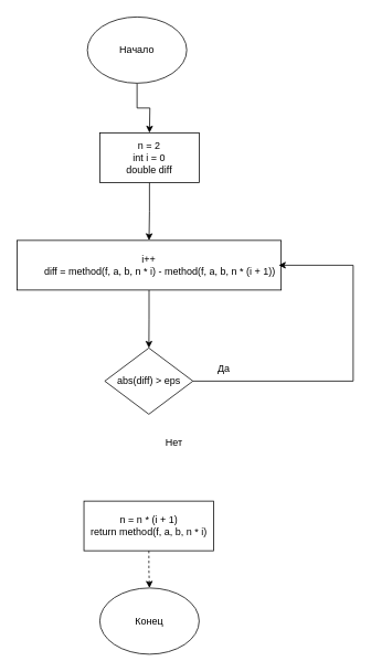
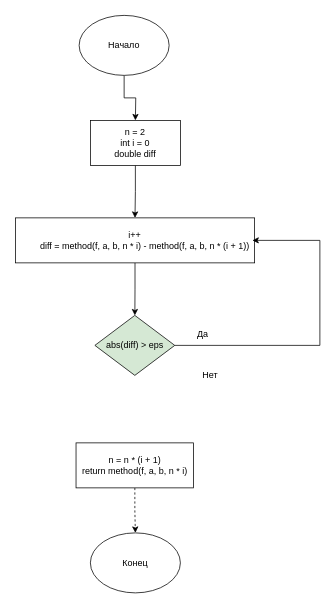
- <mxCell id="7" value="abs(diff) &amp;gt; eps" style="rhombus;whiteSpace=wrap;html=1;rounded=0;" parent="1" vertex="1"><mxGeometry x="126" y="420" width="106.5" height="80" as="geometry" /></mxCell>
+ <mxCell id="7" value="abs(diff) &amp;gt; eps" style="rhombus;whiteSpace=wrap;html=1;rounded=0;fillColor=#d5e8d4;" parent="1" vertex="1"><mxGeometry x="126" y="420" width="106.5" height="80" as="geometry" /></mxCell>
- <mxCell id="11" value="Нет" style="text;html=1;strokeColor=none;fillColor=none;align=center;verticalAlign=middle;whiteSpace=wrap;rounded=0;" parent="1" vertex="1"><mxGeometry x="180" y="520" width="60" height="30" as="geometry" /></mxCell>
+ <mxCell id="11" value="Нет" style="text;html=1;strokeColor=none;fillColor=none;align=center;verticalAlign=middle;whiteSpace=wrap;rounded=0;" parent="1" vertex="1"><mxGeometry x="250" y="485" width="60" height="30" as="geometry" /></mxCell>
- <mxCell id="10" value="n = n * (i + 1)&lt;br&gt;return method(f, a, b, n * i)" style="whiteSpace=wrap;html=1;rounded=0;" parent="1" vertex="1"><mxGeometry x="100.88" y="605" width="156.75" height="60" as="geometry" /></mxCell>
+ <mxCell id="10" value="n = n * (i + 1)&lt;br&gt;return method(f, a, b, n * i)" style="whiteSpace=wrap;html=1;rounded=0;" parent="1" vertex="1"><mxGeometry x="100.88" y="590" width="156.75" height="60" as="geometry" /></mxCell>
